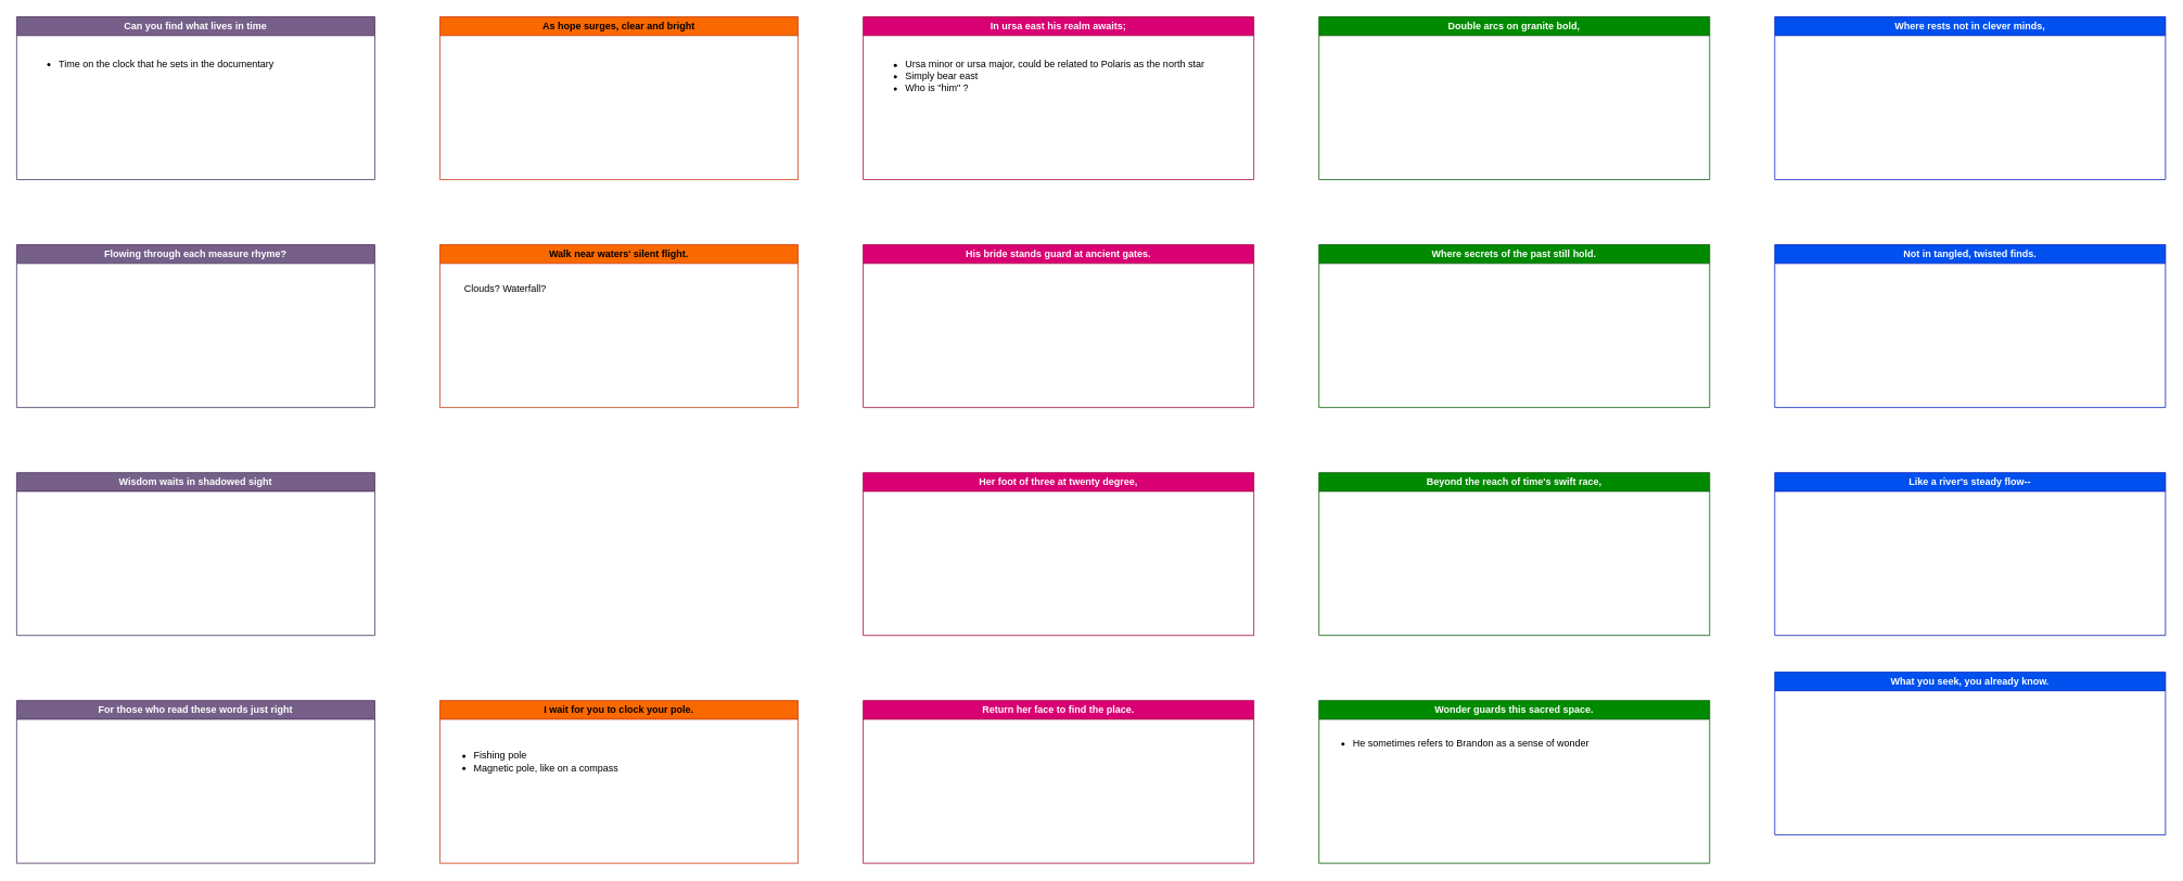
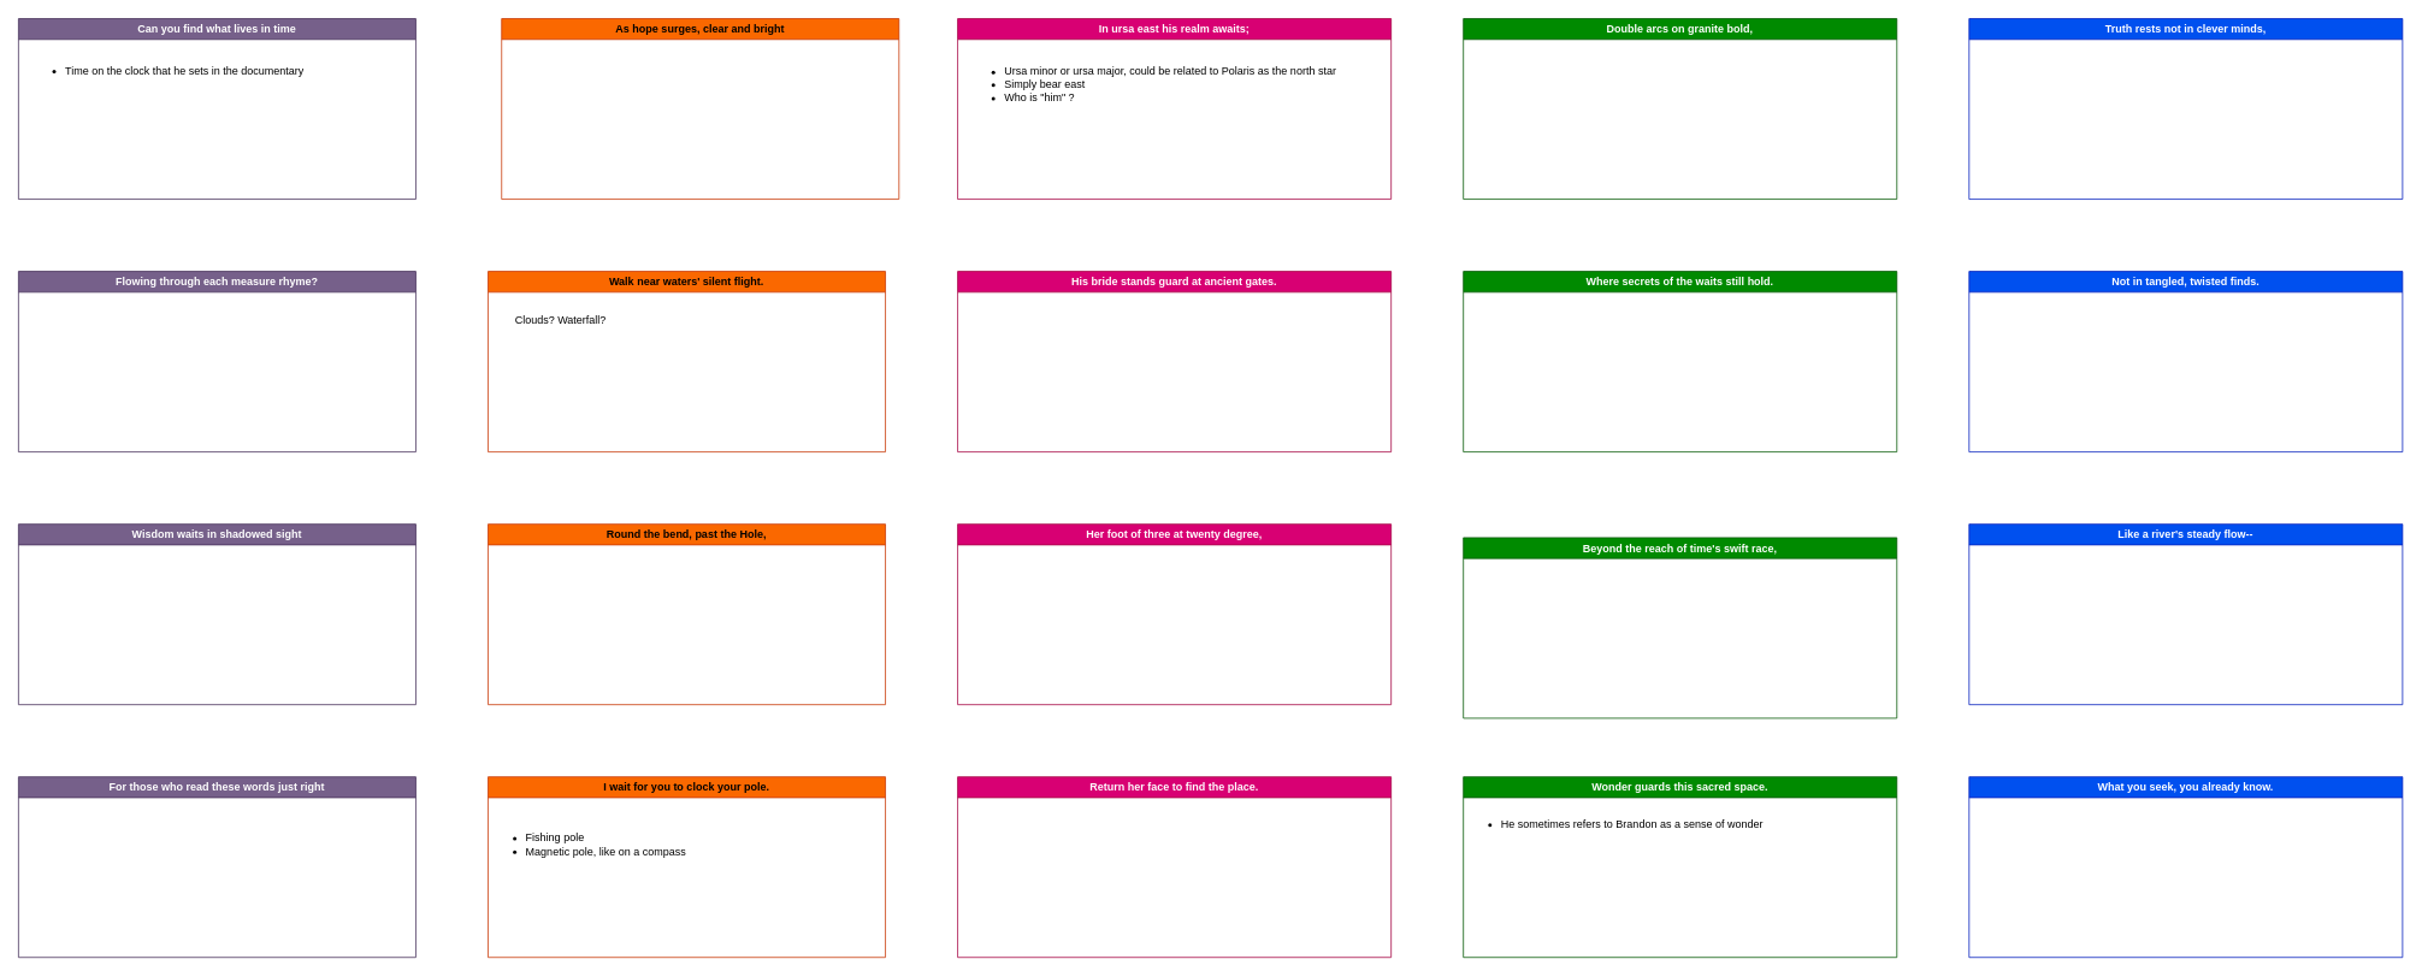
- <mxCell id="23" value="Where rests not in clever minds," style="swimlane;whiteSpace=wrap;html=1;fillColor=#0050ef;fontColor=#ffffff;strokeColor=#001DBC;" vertex="1" parent="1"><mxGeometry x="2180" y="20" width="480" height="200" as="geometry" /></mxCell>
+ <mxCell id="23" value="Truth rests not in clever minds," style="swimlane;whiteSpace=wrap;html=1;fillColor=#0050ef;fontColor=#ffffff;strokeColor=#001DBC;" vertex="1" parent="1"><mxGeometry x="2180" y="20" width="480" height="200" as="geometry" /></mxCell>
- <mxCell id="7" value="As hope surges, clear and bright" style="swimlane;whiteSpace=wrap;html=1;fillColor=#fa6800;fontColor=#000000;strokeColor=#C73500;" vertex="1" parent="1"><mxGeometry x="540" y="20" width="440" height="200" as="geometry" /></mxCell>
+ <mxCell id="7" value="As hope surges, clear and bright" style="swimlane;whiteSpace=wrap;html=1;fillColor=#fa6800;fontColor=#000000;strokeColor=#C73500;" vertex="1" parent="1"><mxGeometry x="555" y="20" width="440" height="200" as="geometry" /></mxCell>
- <mxCell id="19" value="Where secrets of the past still hold." style="swimlane;whiteSpace=wrap;html=1;fillColor=#008a00;fontColor=#ffffff;strokeColor=#005700;" vertex="1" parent="1"><mxGeometry x="1620" y="300" width="480" height="200" as="geometry" /></mxCell>
+ <mxCell id="19" value="Where secrets of the waits still hold." style="swimlane;whiteSpace=wrap;html=1;fillColor=#008a00;fontColor=#ffffff;strokeColor=#005700;" vertex="1" parent="1"><mxGeometry x="1620" y="300" width="480" height="200" as="geometry" /></mxCell>
+ <mxCell id="10" value="Round the bend, past the Hole," style="swimlane;whiteSpace=wrap;html=1;fillColor=#fa6800;fontColor=#000000;strokeColor=#C73500;" vertex="1" parent="1"><mxGeometry x="540" y="580" width="440" height="200" as="geometry" /></mxCell>
- <mxCell id="20" value="Beyond the reach of time's swift race," style="swimlane;whiteSpace=wrap;html=1;fillColor=#008a00;fontColor=#ffffff;strokeColor=#005700;" vertex="1" parent="1"><mxGeometry x="1620" y="580" width="480" height="200" as="geometry" /></mxCell>
+ <mxCell id="20" value="Beyond the reach of time's swift race," style="swimlane;whiteSpace=wrap;html=1;fillColor=#008a00;fontColor=#ffffff;strokeColor=#005700;" vertex="1" parent="1"><mxGeometry x="1620" y="595" width="480" height="200" as="geometry" /></mxCell>
- <mxCell id="26" value="What you seek, you already know." style="swimlane;whiteSpace=wrap;html=1;fillColor=#0050ef;fontColor=#ffffff;strokeColor=#001DBC;" vertex="1" parent="1"><mxGeometry x="2180" y="825" width="480" height="200" as="geometry" /></mxCell>
+ <mxCell id="26" value="What you seek, you already know." style="swimlane;whiteSpace=wrap;html=1;fillColor=#0050ef;fontColor=#ffffff;strokeColor=#001DBC;" vertex="1" parent="1"><mxGeometry x="2180" y="860" width="480" height="200" as="geometry" /></mxCell>
